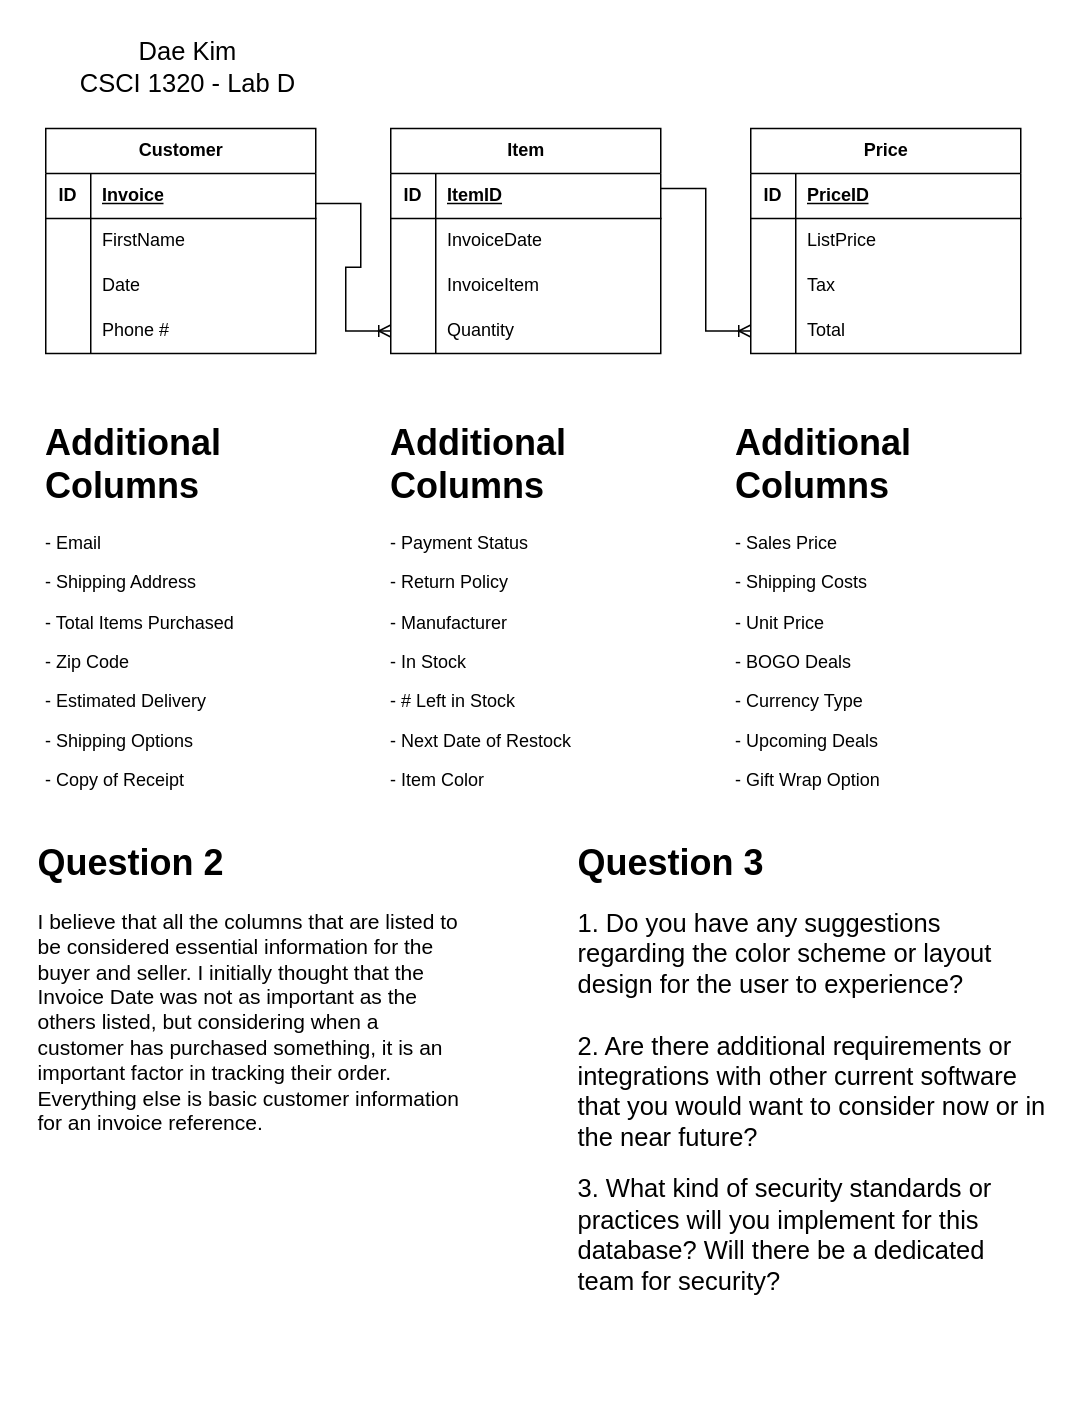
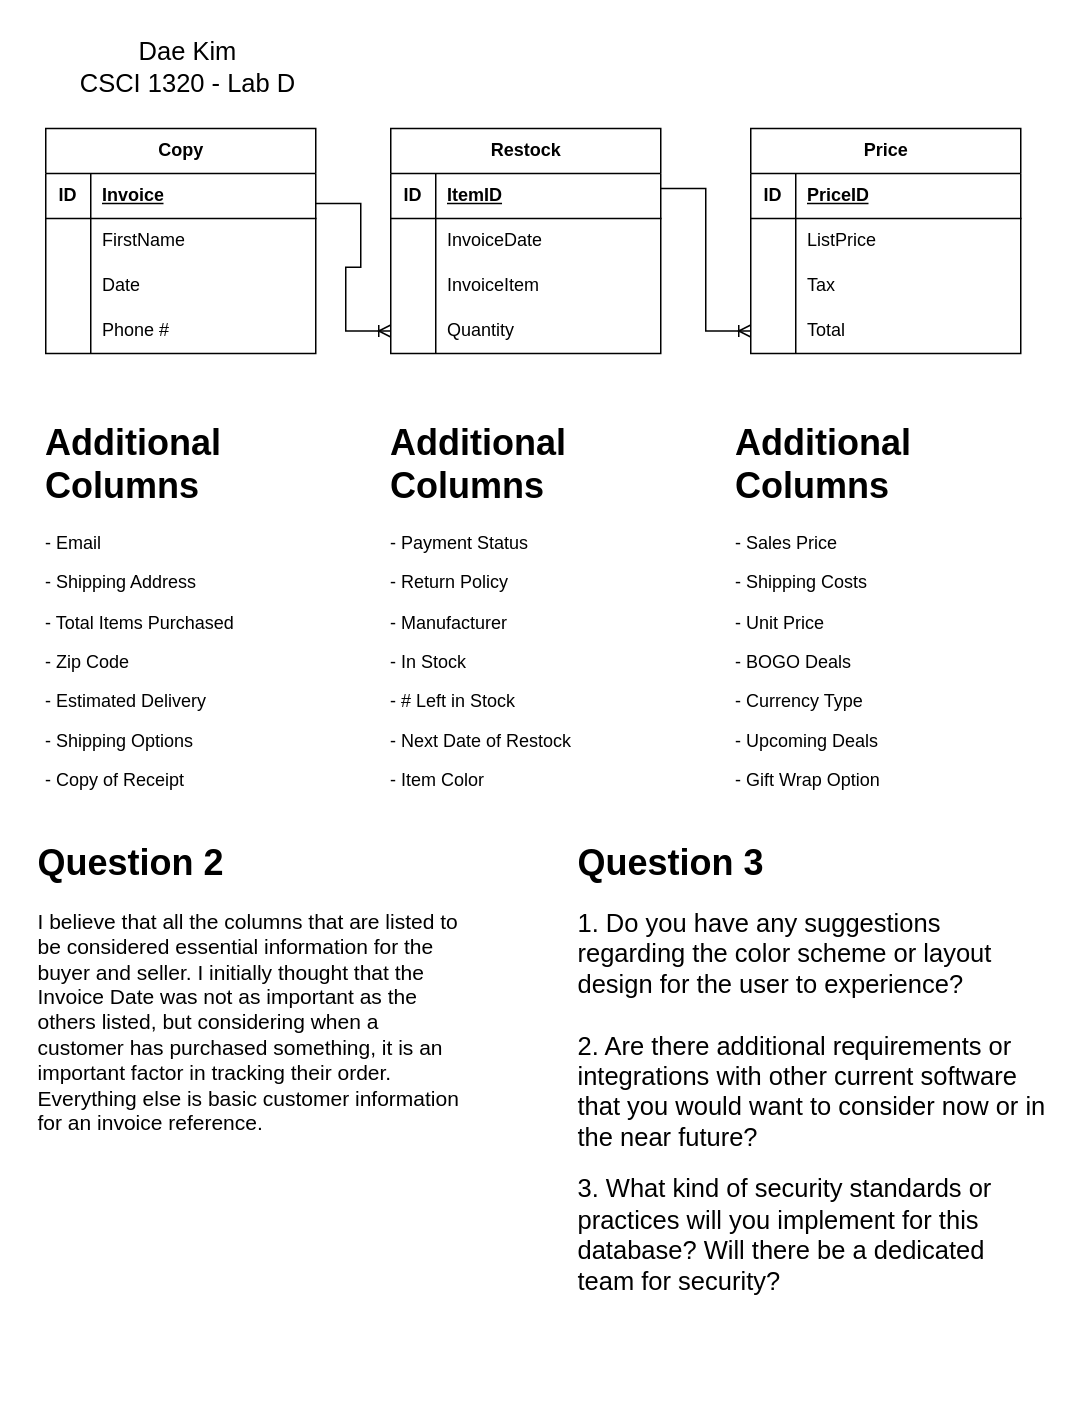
- <mxCell id="2" value="Customer" style="shape=table;startSize=30;container=1;collapsible=1;childLayout=tableLayout;fixedRows=1;rowLines=0;fontStyle=1;align=center;resizeLast=1;html=1;" vertex="1" parent="1"><mxGeometry x="30" y="85" width="180" height="150" as="geometry" /></mxCell>
+ <mxCell id="2" value="Copy" style="shape=table;startSize=30;container=1;collapsible=1;childLayout=tableLayout;fixedRows=1;rowLines=0;fontStyle=1;align=center;resizeLast=1;html=1;" vertex="1" parent="1"><mxGeometry x="30" y="85" width="180" height="150" as="geometry" /></mxCell>
- <mxCell id="15" value="Item" style="shape=table;startSize=30;container=1;collapsible=1;childLayout=tableLayout;fixedRows=1;rowLines=0;fontStyle=1;align=center;resizeLast=1;html=1;" vertex="1" parent="1"><mxGeometry x="260" y="85" width="180" height="150" as="geometry" /></mxCell>
+ <mxCell id="15" value="Restock" style="shape=table;startSize=30;container=1;collapsible=1;childLayout=tableLayout;fixedRows=1;rowLines=0;fontStyle=1;align=center;resizeLast=1;html=1;" vertex="1" parent="1"><mxGeometry x="260" y="85" width="180" height="150" as="geometry" /></mxCell>
